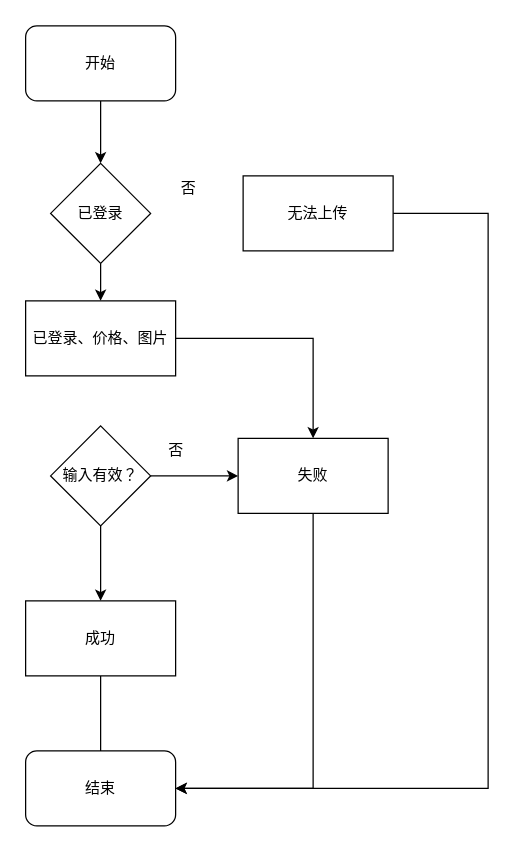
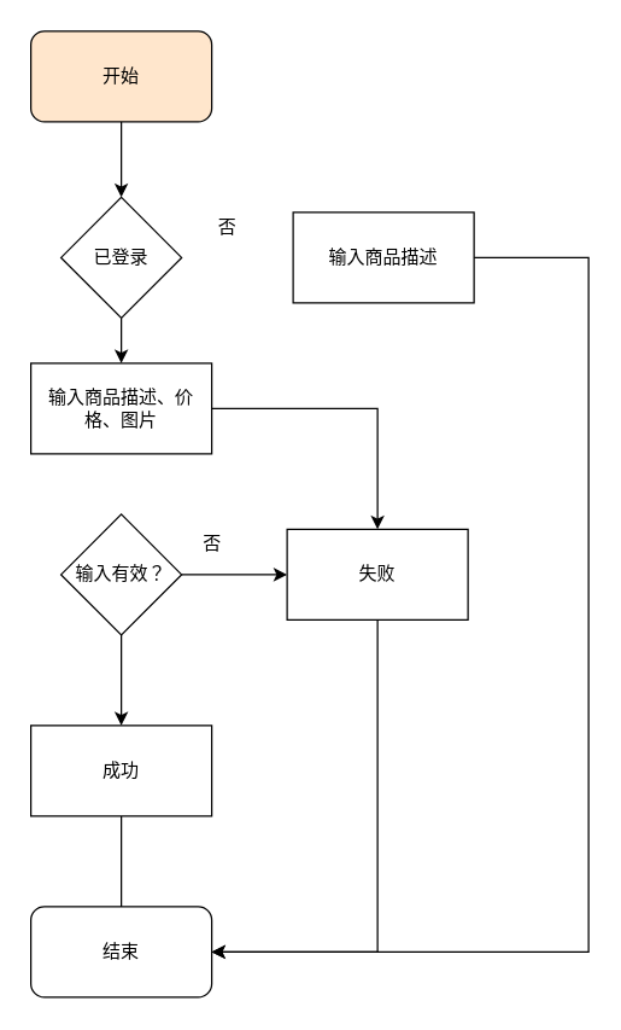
- <mxCell id="3" value="开始" style="rounded=1;whiteSpace=wrap;html=1;" vertex="1" parent="1"><mxGeometry x="20" y="20" width="120" height="60" as="geometry" /></mxCell>
+ <mxCell id="3" value="开始" style="rounded=1;whiteSpace=wrap;html=1;fillColor=#ffe6cc;" vertex="1" parent="1"><mxGeometry x="20" y="20" width="120" height="60" as="geometry" /></mxCell>
- <mxCell id="7" value="无法上传" style="rounded=0;whiteSpace=wrap;html=1;" vertex="1" parent="1"><mxGeometry x="194" y="140" width="120" height="60" as="geometry" /></mxCell>
+ <mxCell id="7" value="输入商品描述" style="rounded=0;whiteSpace=wrap;html=1;" vertex="1" parent="1"><mxGeometry x="194" y="140" width="120" height="60" as="geometry" /></mxCell>
- <mxCell id="9" value="已登录、价格、图片" style="rounded=0;whiteSpace=wrap;html=1;" vertex="1" parent="1"><mxGeometry x="20" y="240" width="120" height="60" as="geometry" /></mxCell>
+ <mxCell id="9" value="输入商品描述、价格、图片" style="rounded=0;whiteSpace=wrap;html=1;" vertex="1" parent="1"><mxGeometry x="20" y="240" width="120" height="60" as="geometry" /></mxCell>
